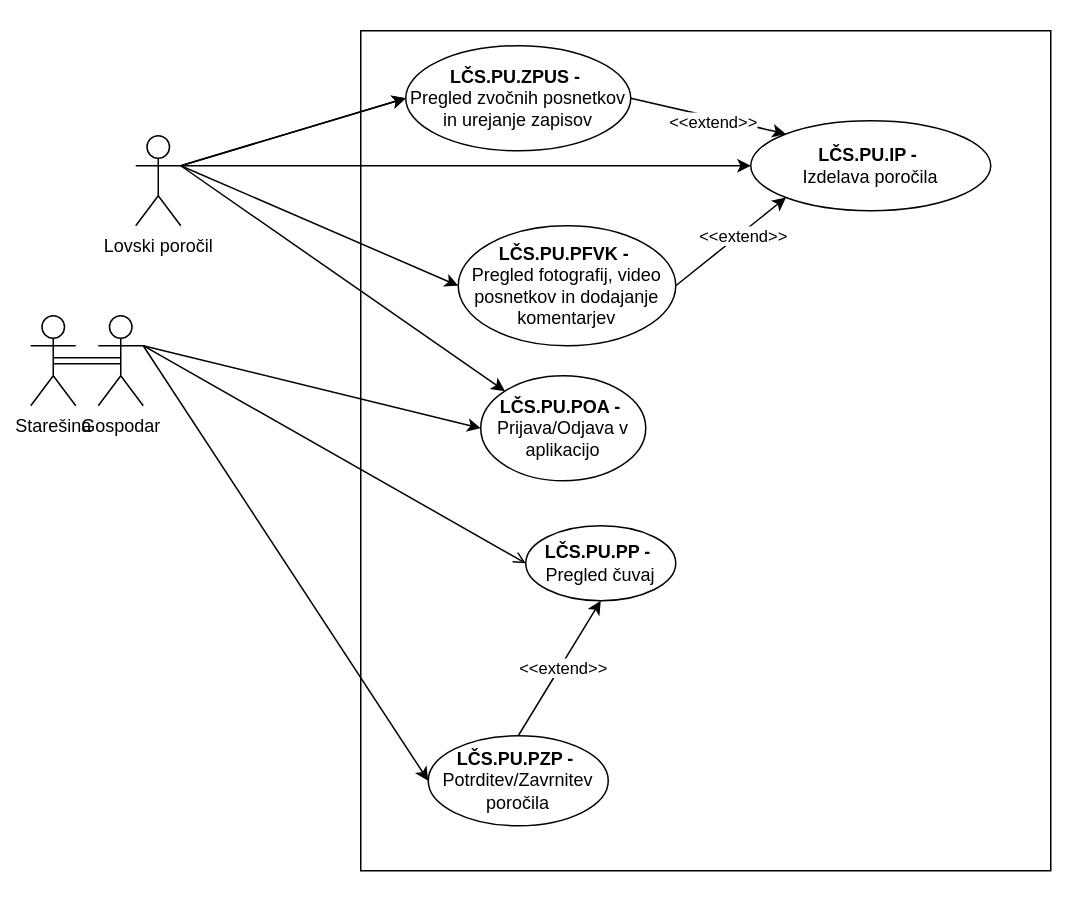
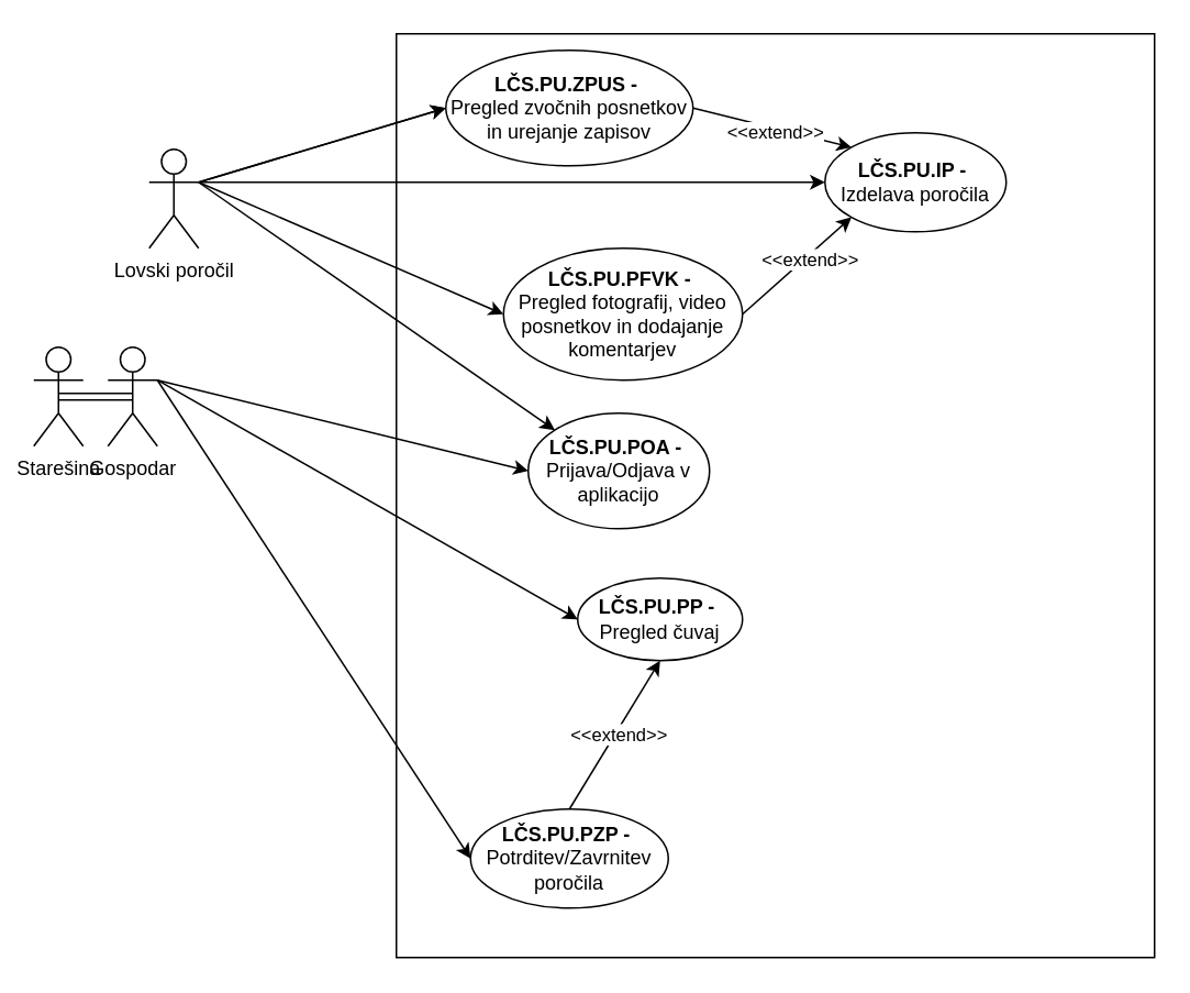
- <mxCell id="6" value="&lt;div&gt;&lt;b&gt;LČS.PU.IP -&amp;nbsp;&lt;/b&gt;&lt;/div&gt;Izdelava poročila" style="ellipse;whiteSpace=wrap;html=1;" parent="1" vertex="1"><mxGeometry x="500" y="80" width="160" height="60" as="geometry" /></mxCell>
+ <mxCell id="6" value="&lt;div&gt;&lt;b&gt;LČS.PU.IP -&amp;nbsp;&lt;/b&gt;&lt;/div&gt;Izdelava poročila" style="ellipse;whiteSpace=wrap;html=1;" parent="1" vertex="1"><mxGeometry x="500" y="80" width="110" height="60" as="geometry" /></mxCell>
- <mxCell id="9" value="" style="endArrow=open;html=1;rounded=0;exitX=1;exitY=0.333;exitDx=0;exitDy=0;exitPerimeter=0;entryX=0;entryY=0.5;entryDx=0;entryDy=0;" parent="1" source="5" target="8" edge="1"><mxGeometry width="50" height="50" relative="1" as="geometry"><mxPoint x="430" y="320" as="sourcePoint" /><mxPoint x="480" y="270" as="targetPoint" /></mxGeometry></mxCell>
+ <mxCell id="9" value="" style="endArrow=classic;html=1;rounded=0;exitX=1;exitY=0.333;exitDx=0;exitDy=0;exitPerimeter=0;entryX=0;entryY=0.5;entryDx=0;entryDy=0;" parent="1" source="5" target="8" edge="1"><mxGeometry width="50" height="50" relative="1" as="geometry"><mxPoint x="430" y="320" as="sourcePoint" /><mxPoint x="480" y="270" as="targetPoint" /></mxGeometry></mxCell>
